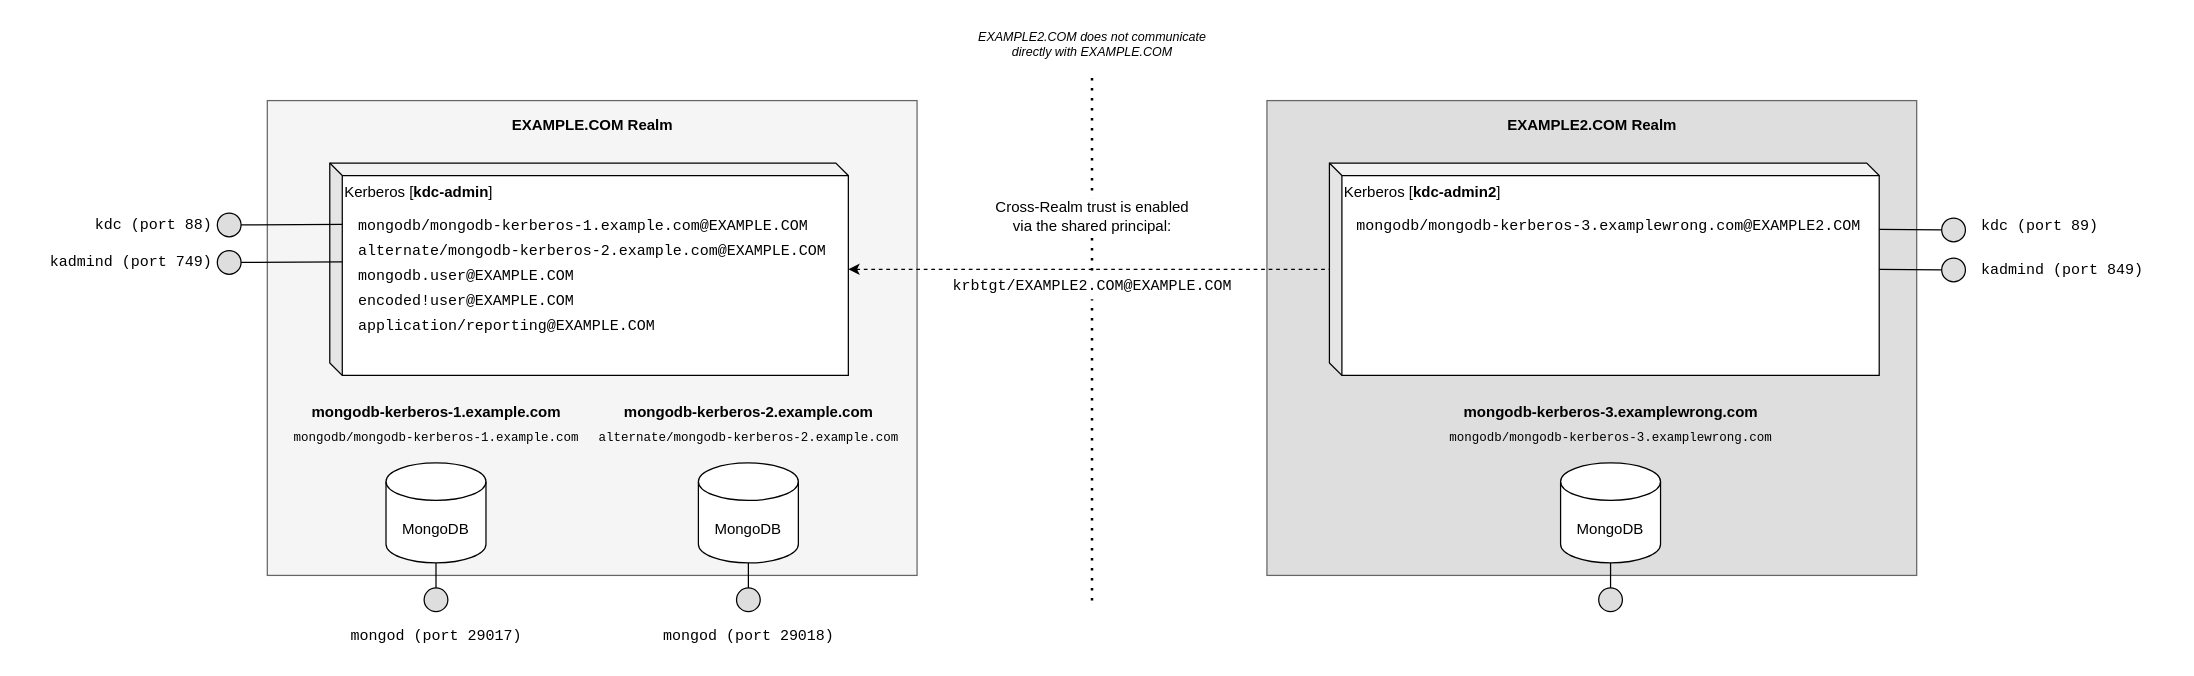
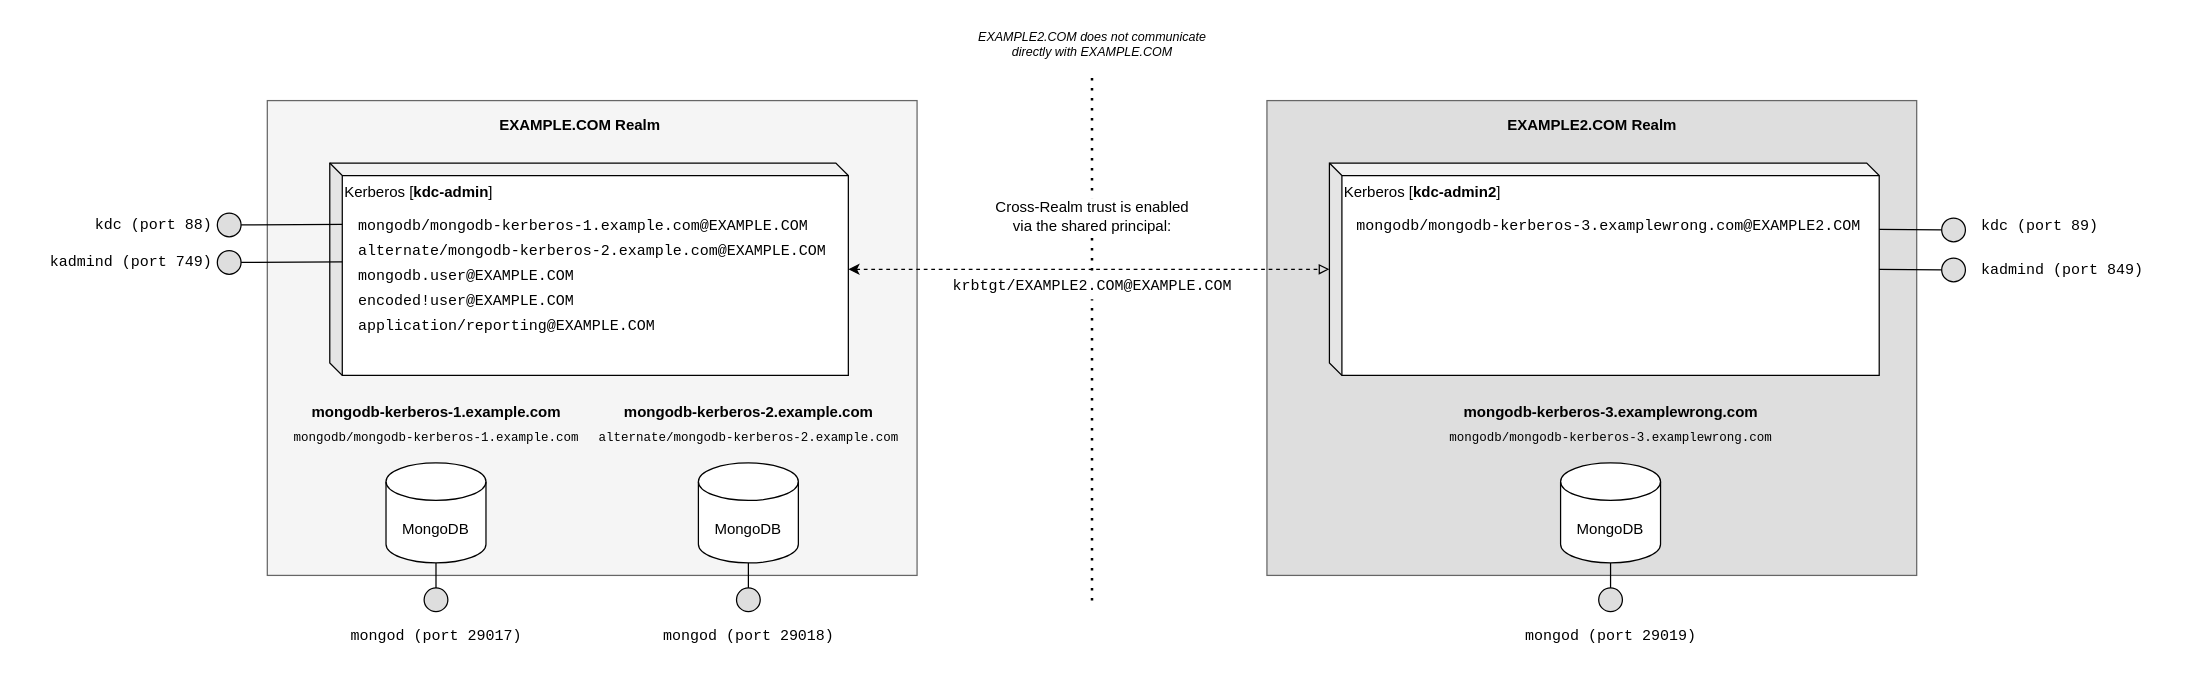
- <mxCell id="5" value="EXAMPLE.COM Realm" style="text;html=1;align=center;verticalAlign=middle;resizable=0;points=[];autosize=1;strokeColor=none;fontStyle=1" parent="1" vertex="1"><mxGeometry x="403" y="90" width="140" height="20" as="geometry" /></mxCell>
+ <mxCell id="5" value="EXAMPLE.COM Realm" style="text;html=1;align=center;verticalAlign=middle;resizable=0;points=[];autosize=1;strokeColor=none;fontStyle=1" parent="1" vertex="1"><mxGeometry x="393" y="90" width="140" height="20" as="geometry" /></mxCell>
- <mxCell id="10" value="" style="endArrow=none;startArrow=classic;html=1;endFill=0;dashed=1;" parent="1" source="7" target="8" edge="1"><mxGeometry width="50" height="50" relative="1" as="geometry"><mxPoint x="863" y="320" as="sourcePoint" /><mxPoint x="913" y="270" as="targetPoint" /></mxGeometry></mxCell>
+ <mxCell id="10" value="" style="endArrow=block;startArrow=classic;html=1;endFill=0;dashed=1;" parent="1" source="7" target="8" edge="1"><mxGeometry width="50" height="50" relative="1" as="geometry"><mxPoint x="863" y="320" as="sourcePoint" /><mxPoint x="913" y="270" as="targetPoint" /></mxGeometry></mxCell>
+ <mxCell id="53" value="mongod (port 29019)" style="text;html=1;align=center;verticalAlign=middle;resizable=0;points=[];autosize=1;strokeColor=none;fontFamily=Courier New;" parent="1" vertex="1"><mxGeometry x="1213" y="499" width="150" height="20" as="geometry" /></mxCell>
